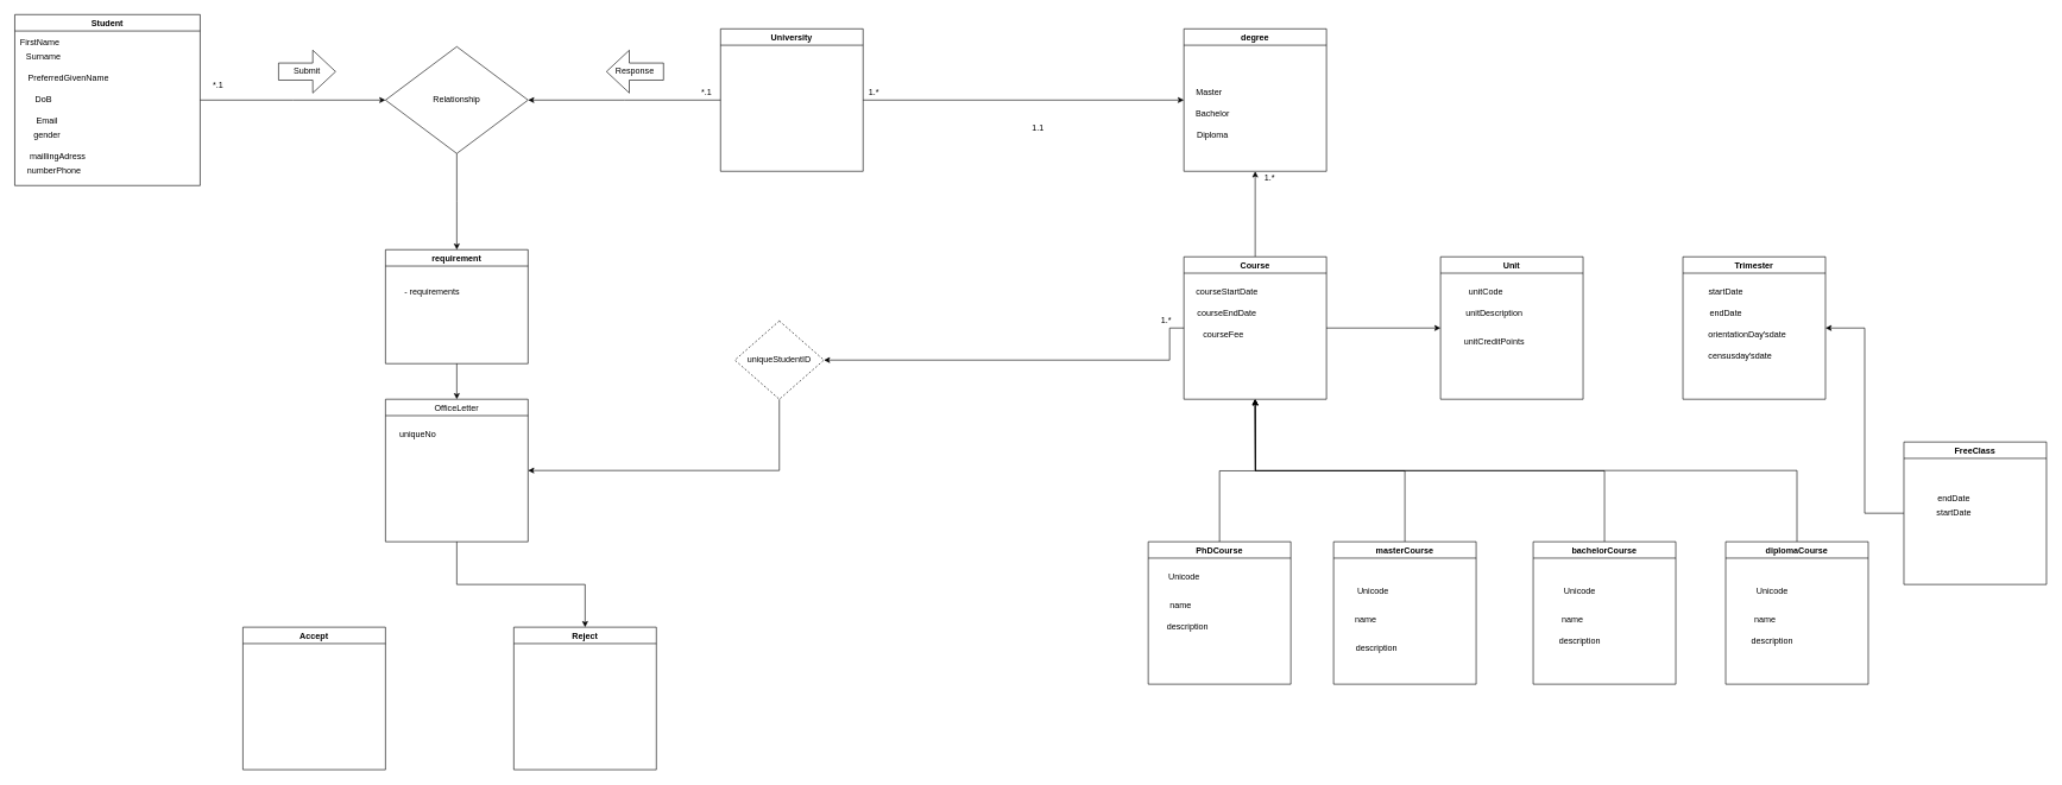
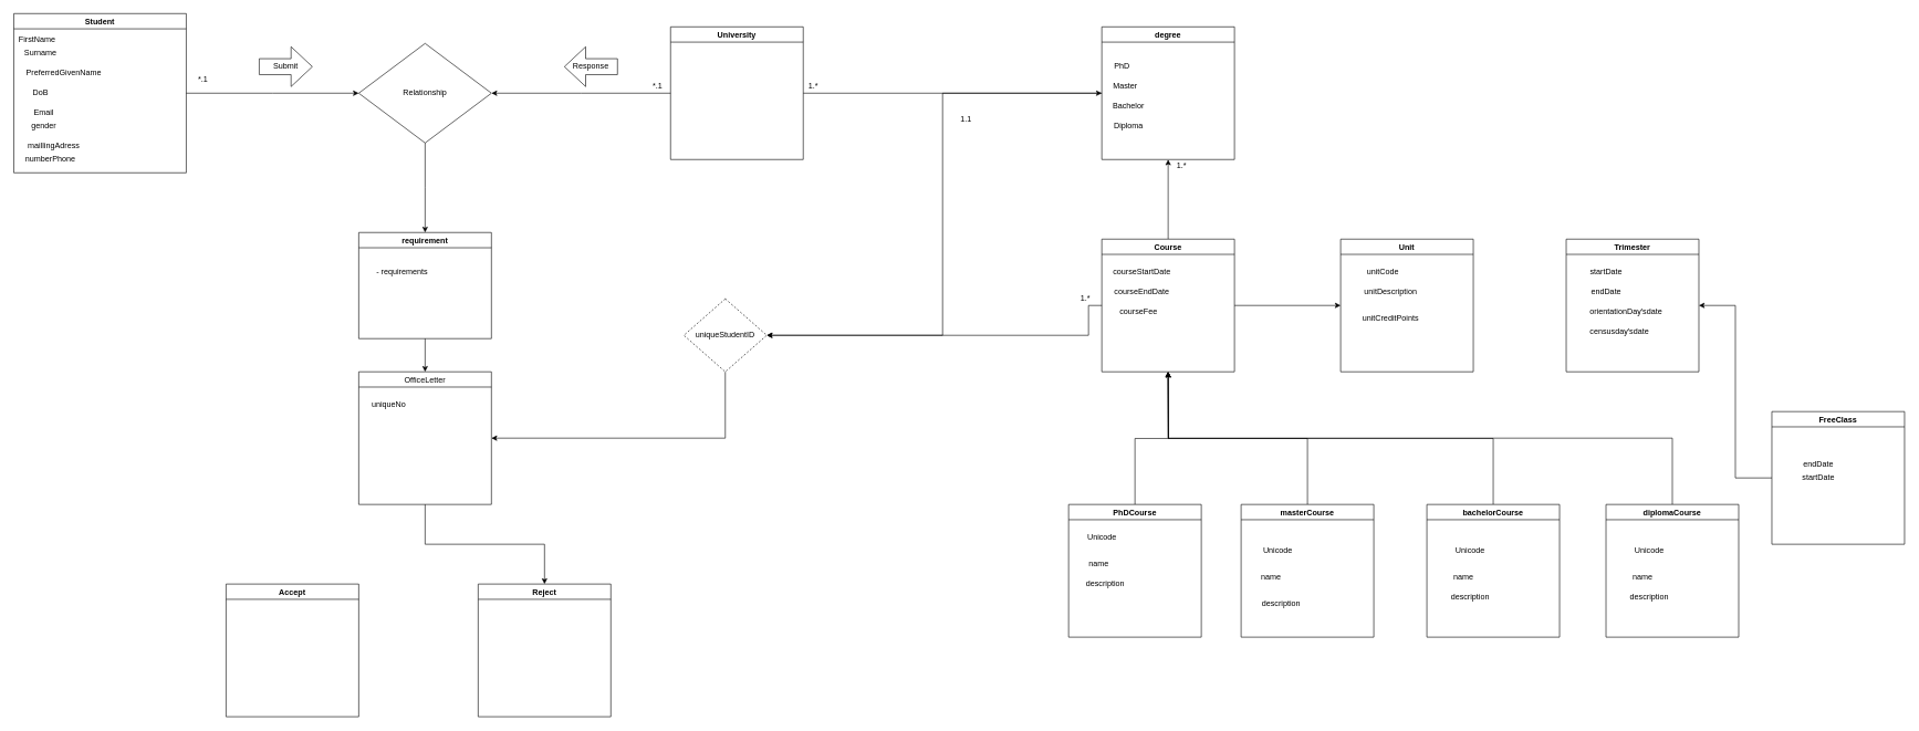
+ <mxCell id="7" value="PhD" style="text;html=1;align=center;verticalAlign=middle;resizable=0;points=[];autosize=1;strokeColor=none;fillColor=none;" vertex="1" parent="6"><mxGeometry x="10" y="50" width="40" height="20" as="geometry" /></mxCell>
+ <mxCell id="5" style="edgeStyle=orthogonalEdgeStyle;rounded=0;orthogonalLoop=1;jettySize=auto;html=1;exitX=0;exitY=0.5;exitDx=0;exitDy=0;entryX=1;entryY=0.5;entryDx=0;entryDy=0;" edge="1" parent="1" source="6" target="63"><mxGeometry relative="1" as="geometry"><Array as="points"><mxPoint x="1420" y="140" /><mxPoint x="1420" y="505" /></Array></mxGeometry></mxCell>
